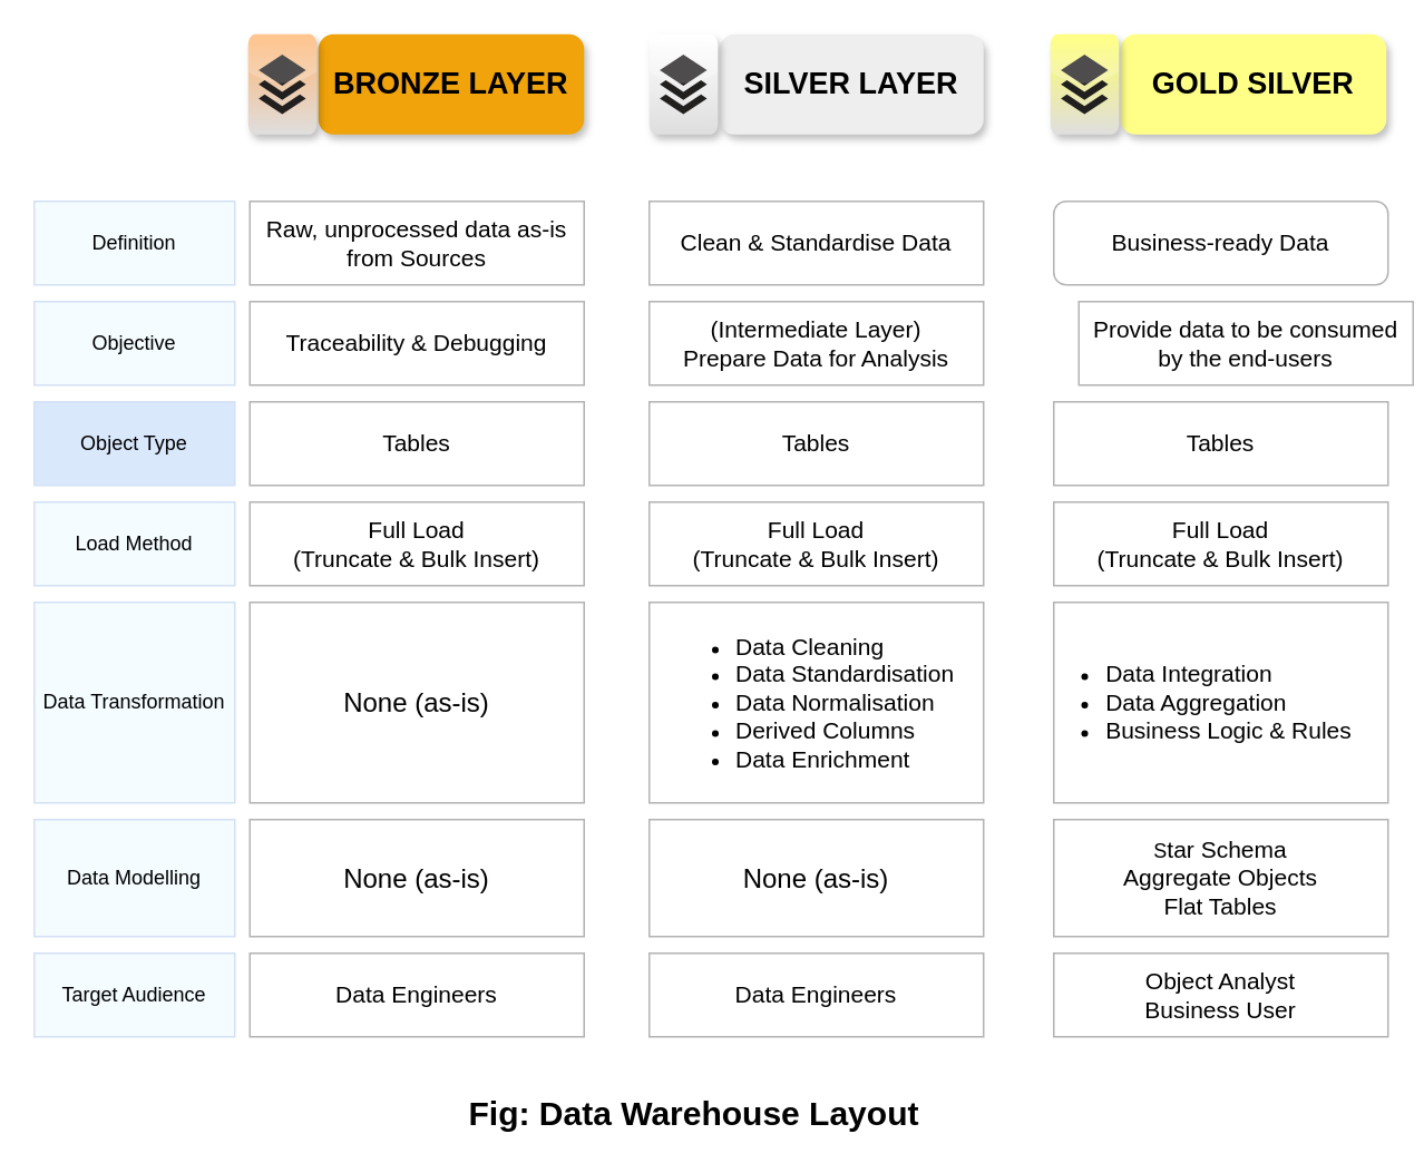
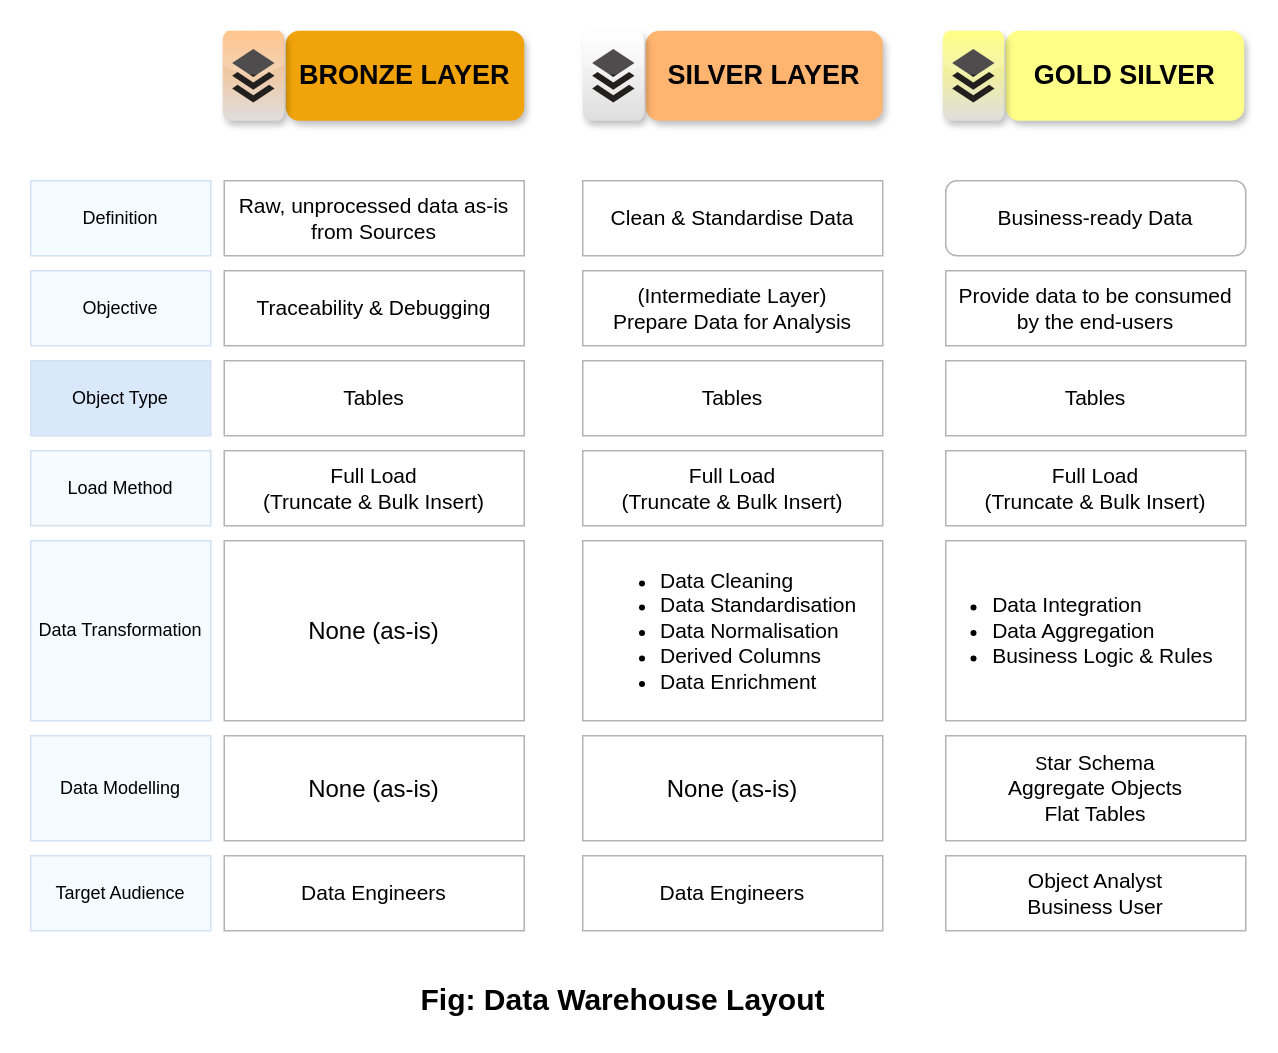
- <mxCell id="3" value="&lt;font style=&quot;font-size: 18px;&quot;&gt;&lt;b&gt;SILVER LAYER&lt;/b&gt;&lt;/font&gt;" style="rounded=1;whiteSpace=wrap;html=1;fillColor=#eeeeee;strokeColor=none;shadow=1;" parent="1" vertex="1"><mxGeometry x="430" y="20" width="158" height="60" as="geometry" /></mxCell>
+ <mxCell id="3" value="&lt;font style=&quot;font-size: 18px;&quot;&gt;&lt;b&gt;SILVER LAYER&lt;/b&gt;&lt;/font&gt;" style="rounded=1;whiteSpace=wrap;html=1;fillColor=#ffb570;strokeColor=none;shadow=1;" parent="1" vertex="1"><mxGeometry x="430" y="20" width="158" height="60" as="geometry" /></mxCell>
- <mxCell id="27" value="&lt;span style=&quot;font-size: 14px;&quot;&gt;Provide data to be consumed by the end-users&lt;/span&gt;" style="rounded=0;whiteSpace=wrap;html=1;strokeColor=#B3B3B3;" parent="1" vertex="1"><mxGeometry x="645" y="180" width="200" height="50" as="geometry" /></mxCell>
+ <mxCell id="27" value="&lt;span style=&quot;font-size: 14px;&quot;&gt;Provide data to be consumed by the end-users&lt;/span&gt;" style="rounded=0;whiteSpace=wrap;html=1;strokeColor=#B3B3B3;" parent="1" vertex="1"><mxGeometry x="630" y="180" width="200" height="50" as="geometry" /></mxCell>
